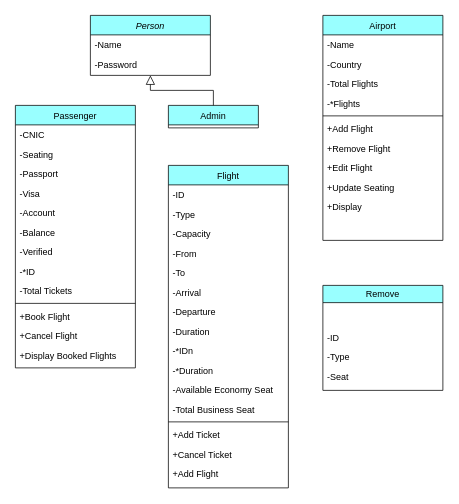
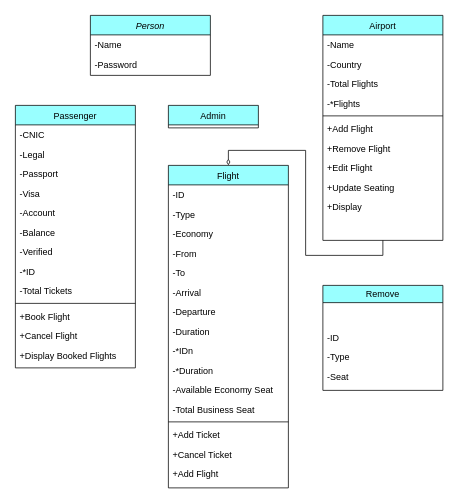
- <mxCell id="20" value="" style="endArrow=block;endSize=10;endFill=0;shadow=0;strokeWidth=1;rounded=0;edgeStyle=elbowEdgeStyle;elbow=vertical;" parent="1" source="19" target="2" edge="1"><mxGeometry width="160" relative="1" as="geometry"><mxPoint x="100" y="273" as="sourcePoint" /><mxPoint x="200" y="171" as="targetPoint" /></mxGeometry></mxCell>
- <mxCell id="7" value="-Seating" style="text;align=left;verticalAlign=top;spacingLeft=4;spacingRight=4;overflow=hidden;rotatable=0;points=[[0,0.5],[1,0.5]];portConstraint=eastwest;rounded=0;shadow=0;html=0;" parent="5" vertex="1"><mxGeometry y="52" width="160" height="26" as="geometry" /></mxCell>
+ <mxCell id="7" value="-Legal" style="text;align=left;verticalAlign=top;spacingLeft=4;spacingRight=4;overflow=hidden;rotatable=0;points=[[0,0.5],[1,0.5]];portConstraint=eastwest;rounded=0;shadow=0;html=0;" parent="5" vertex="1"><mxGeometry y="52" width="160" height="26" as="geometry" /></mxCell>
+ <mxCell id="42" style="edgeStyle=orthogonalEdgeStyle;rounded=0;orthogonalLoop=1;jettySize=auto;html=1;exitX=0.5;exitY=1;exitDx=0;exitDy=0;entryX=0.5;entryY=0;entryDx=0;entryDy=0;endArrow=diamondThin;endFill=0;" parent="1" source="43" target="25" edge="1"><mxGeometry relative="1" as="geometry" /></mxCell>
- <mxCell id="28" value="-Capacity" style="text;align=left;verticalAlign=top;spacingLeft=4;spacingRight=4;overflow=hidden;rotatable=0;points=[[0,0.5],[1,0.5]];portConstraint=eastwest;rounded=0;shadow=0;html=0;" parent="25" vertex="1"><mxGeometry y="78" width="160" height="26" as="geometry" /></mxCell>
+ <mxCell id="28" value="-Economy" style="text;align=left;verticalAlign=top;spacingLeft=4;spacingRight=4;overflow=hidden;rotatable=0;points=[[0,0.5],[1,0.5]];portConstraint=eastwest;rounded=0;shadow=0;html=0;" parent="25" vertex="1"><mxGeometry y="78" width="160" height="26" as="geometry" /></mxCell>
